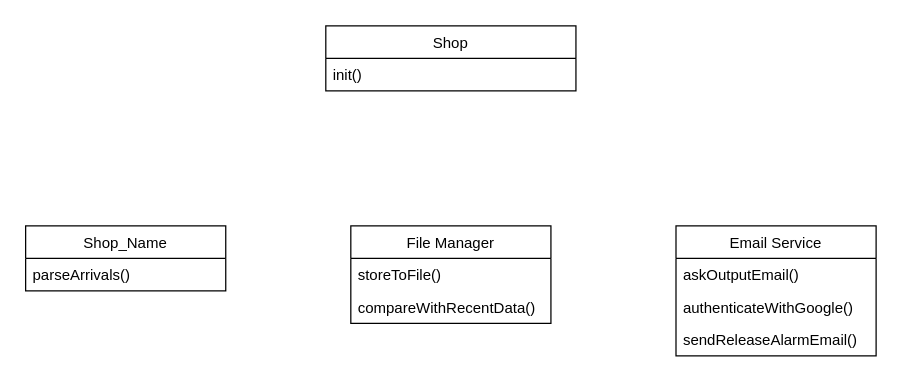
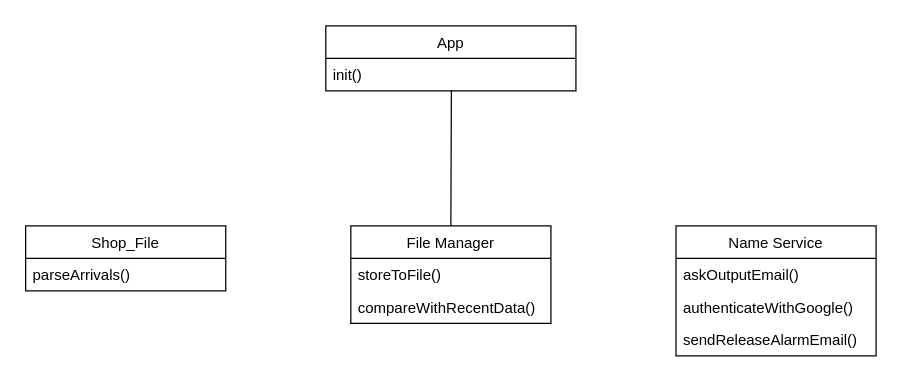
- <mxCell id="2" value="Shop" style="swimlane;fontStyle=0;childLayout=stackLayout;horizontal=1;startSize=26;fillColor=none;horizontalStack=0;resizeParent=1;resizeParentMax=0;resizeLast=0;collapsible=1;marginBottom=0;" parent="1" vertex="1"><mxGeometry x="260" y="20" width="200" height="52" as="geometry" /></mxCell>
+ <mxCell id="2" value="App" style="swimlane;fontStyle=0;childLayout=stackLayout;horizontal=1;startSize=26;fillColor=none;horizontalStack=0;resizeParent=1;resizeParentMax=0;resizeLast=0;collapsible=1;marginBottom=0;" parent="1" vertex="1"><mxGeometry x="260" y="20" width="200" height="52" as="geometry" /></mxCell>
+ <mxCell id="13" value="" style="endArrow=none;html=1;rounded=0;entryX=0.502;entryY=0.997;entryDx=0;entryDy=0;entryPerimeter=0;exitX=0.5;exitY=0;exitDx=0;exitDy=0;" parent="1" source="6" target="3" edge="1"><mxGeometry width="50" height="50" relative="1" as="geometry"><mxPoint x="390" y="150" as="sourcePoint" /><mxPoint x="360" y="100" as="targetPoint" /></mxGeometry></mxCell>
- <mxCell id="4" value="Shop_Name" style="swimlane;fontStyle=0;childLayout=stackLayout;horizontal=1;startSize=26;fillColor=none;horizontalStack=0;resizeParent=1;resizeParentMax=0;resizeLast=0;collapsible=1;marginBottom=0;" parent="1" vertex="1"><mxGeometry x="20" y="180" width="160" height="52" as="geometry" /></mxCell>
+ <mxCell id="4" value="Shop_File" style="swimlane;fontStyle=0;childLayout=stackLayout;horizontal=1;startSize=26;fillColor=none;horizontalStack=0;resizeParent=1;resizeParentMax=0;resizeLast=0;collapsible=1;marginBottom=0;" parent="1" vertex="1"><mxGeometry x="20" y="180" width="160" height="52" as="geometry" /></mxCell>
- <mxCell id="9" value="Email Service" style="swimlane;fontStyle=0;childLayout=stackLayout;horizontal=1;startSize=26;fillColor=none;horizontalStack=0;resizeParent=1;resizeParentMax=0;resizeLast=0;collapsible=1;marginBottom=0;" parent="1" vertex="1"><mxGeometry x="540" y="180" width="160" height="104" as="geometry" /></mxCell>
+ <mxCell id="9" value="Name Service" style="swimlane;fontStyle=0;childLayout=stackLayout;horizontal=1;startSize=26;fillColor=none;horizontalStack=0;resizeParent=1;resizeParentMax=0;resizeLast=0;collapsible=1;marginBottom=0;" parent="1" vertex="1"><mxGeometry x="540" y="180" width="160" height="104" as="geometry" /></mxCell>
